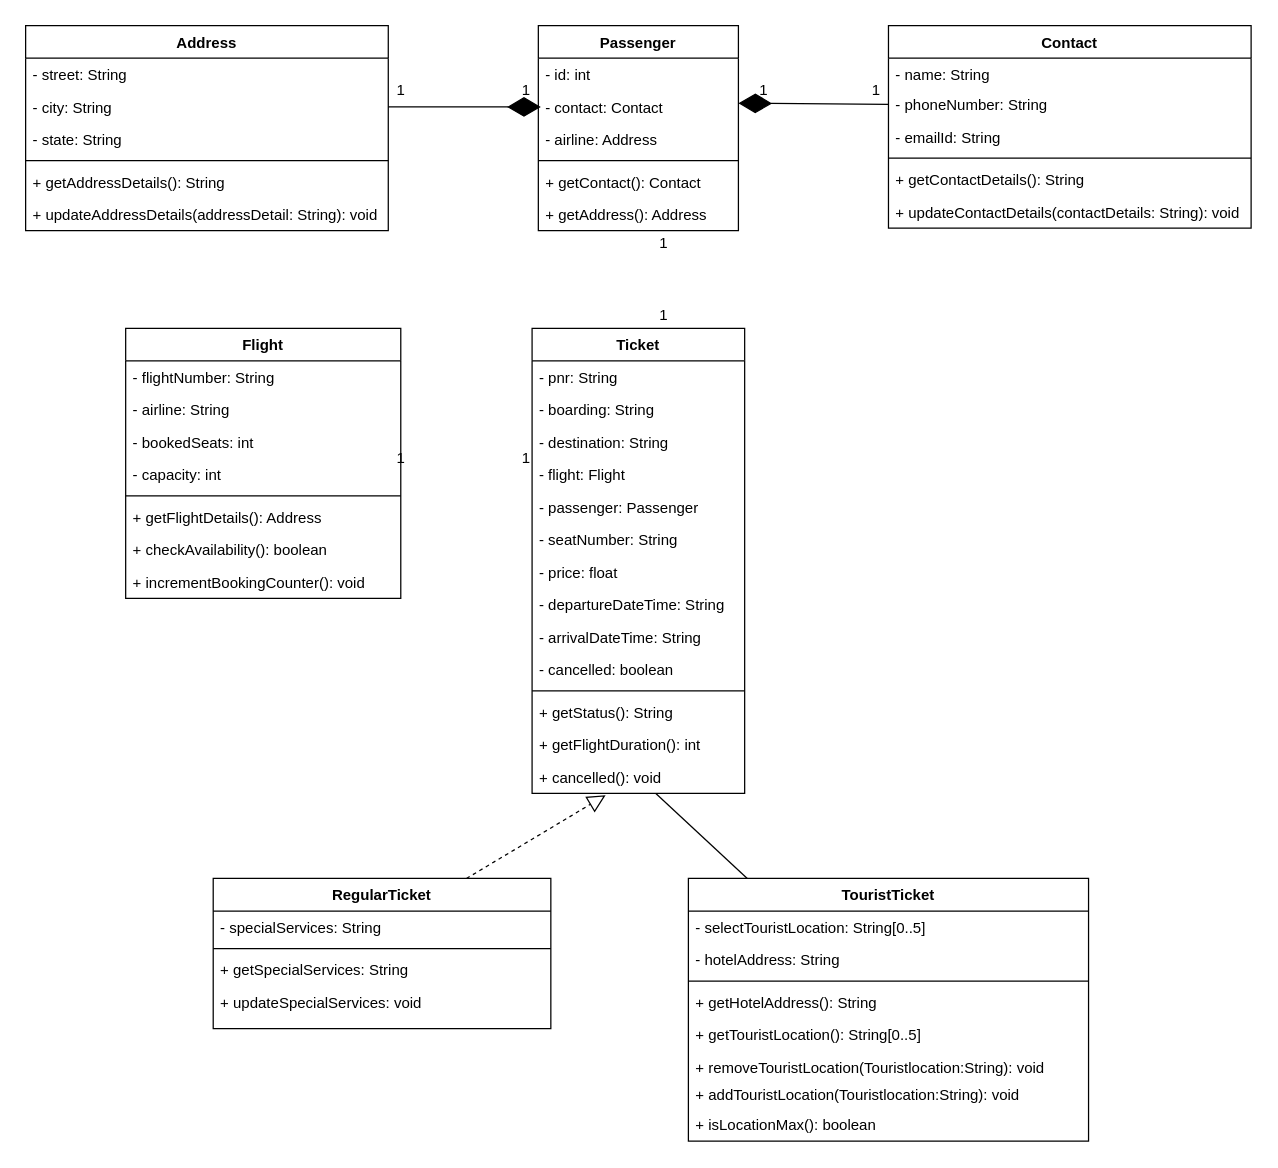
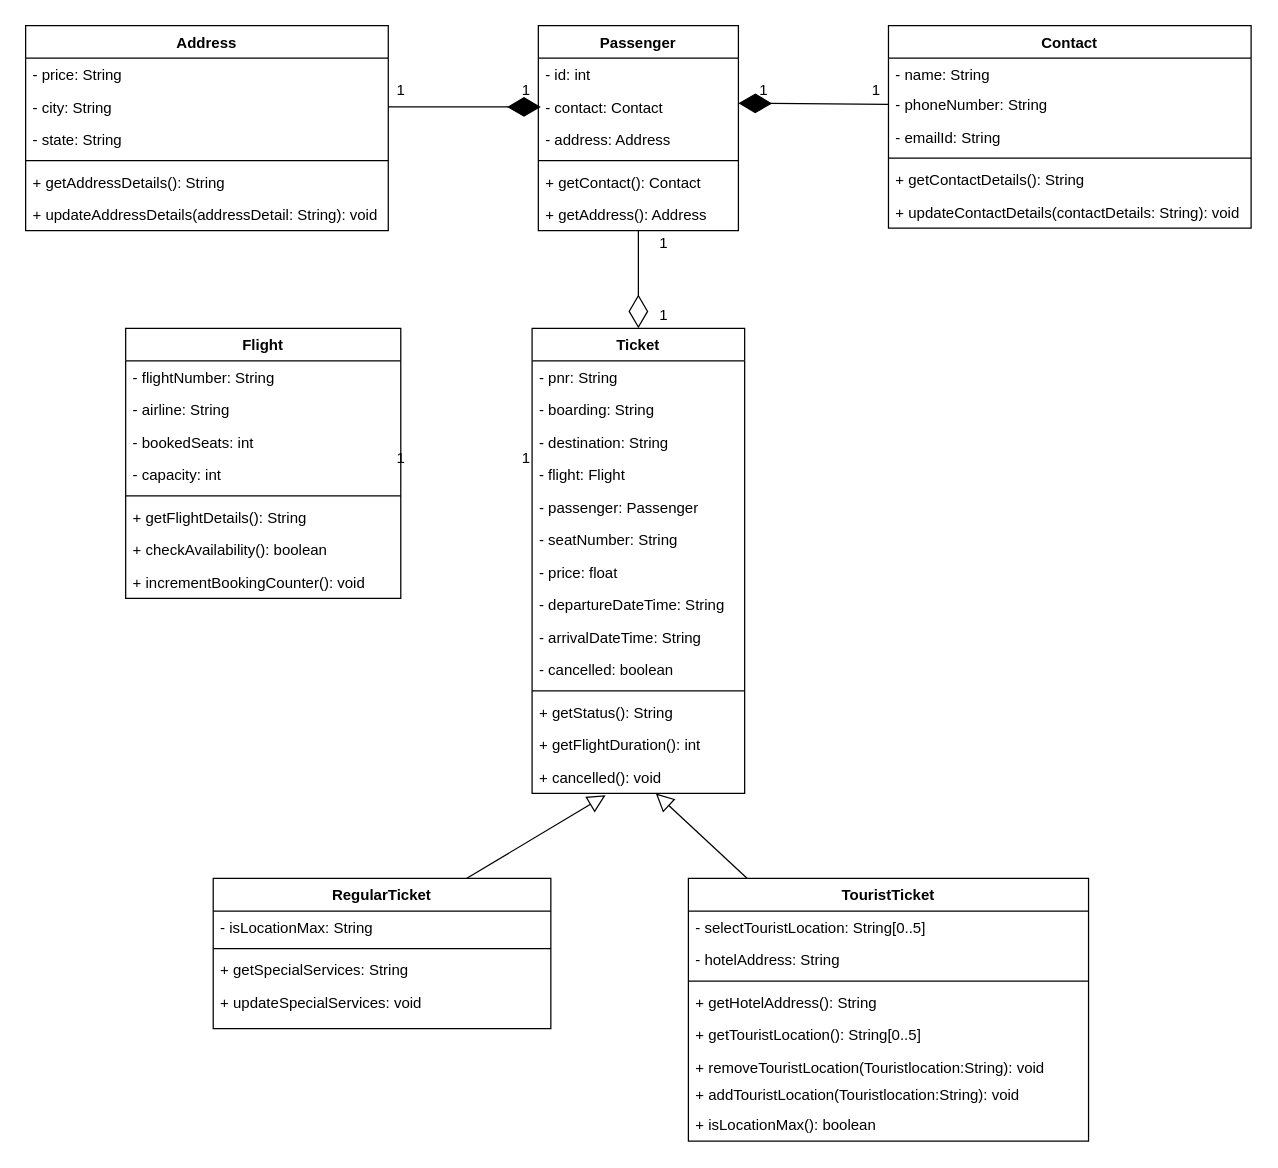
- <mxCell id="3" value="- street: String&#10;" style="text;strokeColor=none;fillColor=none;align=left;verticalAlign=top;spacingLeft=4;spacingRight=4;overflow=hidden;rotatable=0;points=[[0,0.5],[1,0.5]];portConstraint=eastwest;" parent="2" vertex="1"><mxGeometry y="26" width="290" height="26" as="geometry" /></mxCell>
+ <mxCell id="3" value="- price: String&#10;" style="text;strokeColor=none;fillColor=none;align=left;verticalAlign=top;spacingLeft=4;spacingRight=4;overflow=hidden;rotatable=0;points=[[0,0.5],[1,0.5]];portConstraint=eastwest;" parent="2" vertex="1"><mxGeometry y="26" width="290" height="26" as="geometry" /></mxCell>
- <mxCell id="21" value="- airline: Address" style="text;strokeColor=none;fillColor=none;align=left;verticalAlign=top;spacingLeft=4;spacingRight=4;overflow=hidden;rotatable=0;points=[[0,0.5],[1,0.5]];portConstraint=eastwest;" parent="18" vertex="1"><mxGeometry y="78" width="160" height="26" as="geometry" /></mxCell>
+ <mxCell id="21" value="- address: Address" style="text;strokeColor=none;fillColor=none;align=left;verticalAlign=top;spacingLeft=4;spacingRight=4;overflow=hidden;rotatable=0;points=[[0,0.5],[1,0.5]];portConstraint=eastwest;" parent="18" vertex="1"><mxGeometry y="78" width="160" height="26" as="geometry" /></mxCell>
+ <mxCell id="71" value="" style="endArrow=diamondThin;endFill=0;endSize=24;html=1;entryX=0.5;entryY=0;entryDx=0;entryDy=0;" parent="1" source="24" target="32" edge="1"><mxGeometry width="160" relative="1" as="geometry"><mxPoint x="515" y="187" as="sourcePoint" /><mxPoint x="640" y="222" as="targetPoint" /></mxGeometry></mxCell>
- <mxCell id="15" value="+ getFlightDetails(): Address" style="text;strokeColor=none;fillColor=none;align=left;verticalAlign=top;spacingLeft=4;spacingRight=4;overflow=hidden;rotatable=0;points=[[0,0.5],[1,0.5]];portConstraint=eastwest;" parent="9" vertex="1"><mxGeometry y="138" width="220" height="26" as="geometry" /></mxCell>
+ <mxCell id="15" value="+ getFlightDetails(): String" style="text;strokeColor=none;fillColor=none;align=left;verticalAlign=top;spacingLeft=4;spacingRight=4;overflow=hidden;rotatable=0;points=[[0,0.5],[1,0.5]];portConstraint=eastwest;" parent="9" vertex="1"><mxGeometry y="138" width="220" height="26" as="geometry" /></mxCell>
- <mxCell id="70" value="" style="edgeStyle=none;html=1;endSize=12;endArrow=none;endFill=0;" parent="1" source="52" target="46" edge="1"><mxGeometry width="160" relative="1" as="geometry"><mxPoint x="730" y="652" as="sourcePoint" /><mxPoint x="843.425" y="468" as="targetPoint" /></mxGeometry></mxCell>
+ <mxCell id="70" value="" style="edgeStyle=none;html=1;endSize=12;endArrow=block;endFill=0;" parent="1" source="52" target="46" edge="1"><mxGeometry width="160" relative="1" as="geometry"><mxPoint x="730" y="652" as="sourcePoint" /><mxPoint x="843.425" y="468" as="targetPoint" /></mxGeometry></mxCell>
- <mxCell id="69" value="" style="edgeStyle=none;html=1;endSize=12;endArrow=block;endFill=0;exitX=0.75;exitY=0;exitDx=0;exitDy=0;entryX=0.346;entryY=1.054;entryDx=0;entryDy=0;entryPerimeter=0;dashed=1;" parent="1" source="47" target="46" edge="1"><mxGeometry width="160" relative="1" as="geometry"><mxPoint x="363.29" y="818" as="sourcePoint" /><mxPoint x="476.715" y="634" as="targetPoint" /></mxGeometry></mxCell>
+ <mxCell id="69" value="" style="edgeStyle=none;html=1;endSize=12;endArrow=block;endFill=0;exitX=0.75;exitY=0;exitDx=0;exitDy=0;entryX=0.346;entryY=1.054;entryDx=0;entryDy=0;entryPerimeter=0;" parent="1" source="47" target="46" edge="1"><mxGeometry width="160" relative="1" as="geometry"><mxPoint x="363.29" y="818" as="sourcePoint" /><mxPoint x="476.715" y="634" as="targetPoint" /></mxGeometry></mxCell>
- <mxCell id="48" value="- specialServices: String" style="text;strokeColor=none;fillColor=none;align=left;verticalAlign=top;spacingLeft=4;spacingRight=4;overflow=hidden;rotatable=0;points=[[0,0.5],[1,0.5]];portConstraint=eastwest;" parent="47" vertex="1"><mxGeometry y="26" width="270" height="26" as="geometry" /></mxCell>
+ <mxCell id="48" value="- isLocationMax: String" style="text;strokeColor=none;fillColor=none;align=left;verticalAlign=top;spacingLeft=4;spacingRight=4;overflow=hidden;rotatable=0;points=[[0,0.5],[1,0.5]];portConstraint=eastwest;" parent="47" vertex="1"><mxGeometry y="26" width="270" height="26" as="geometry" /></mxCell>
